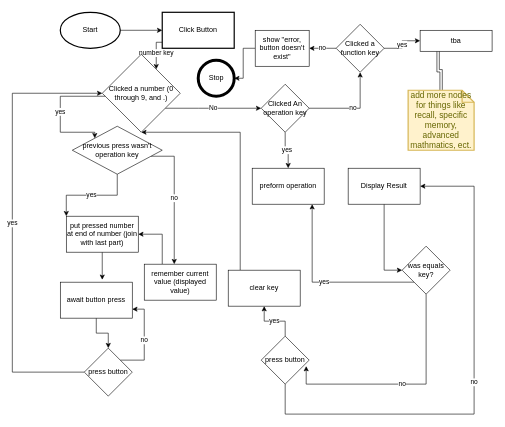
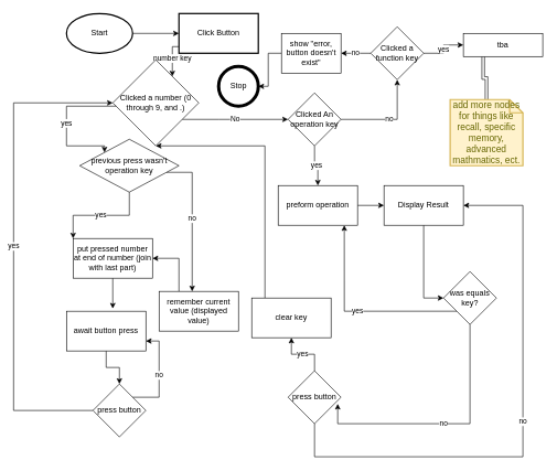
+ <mxCell id="32" value="" style="edgeStyle=orthogonalEdgeStyle;rounded=0;orthogonalLoop=1;jettySize=auto;html=1;" edge="1" parent="1" source="33" target="23"><mxGeometry relative="1" as="geometry" /></mxCell>
